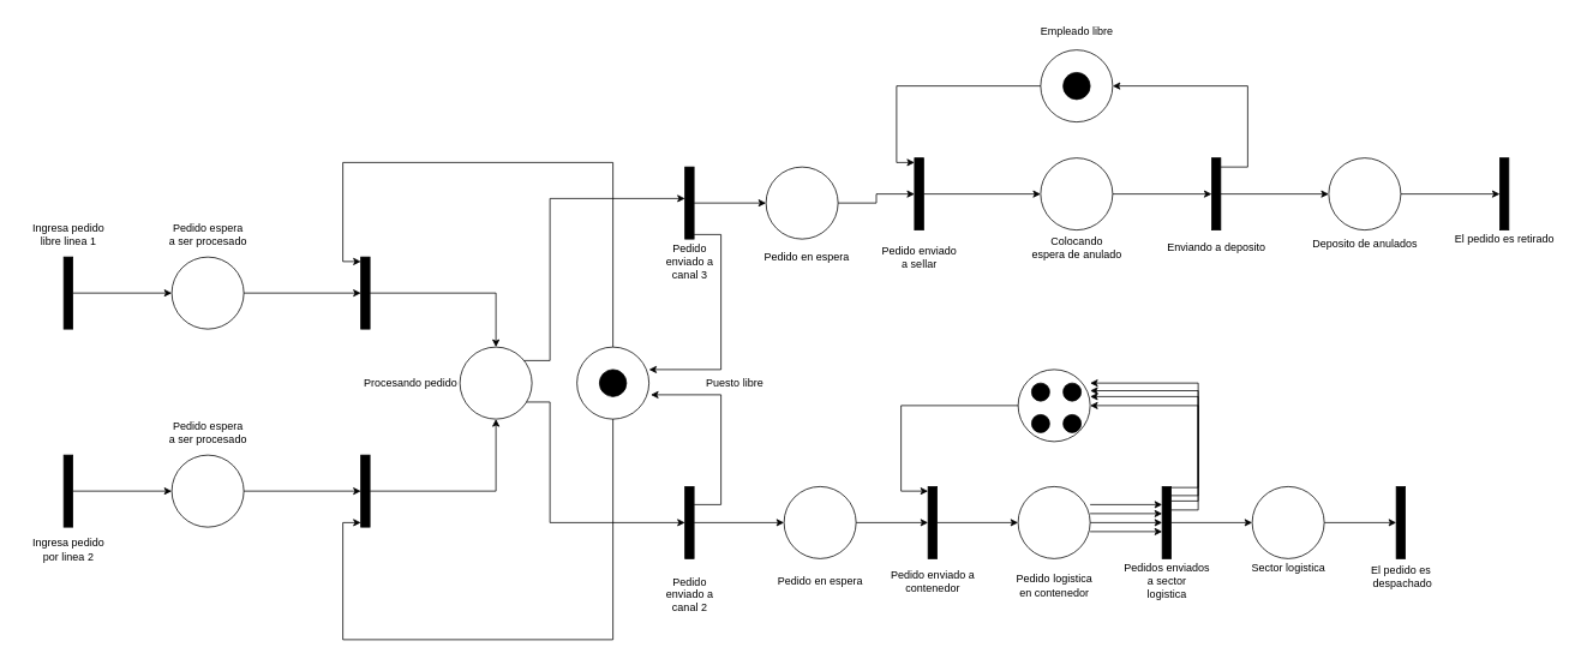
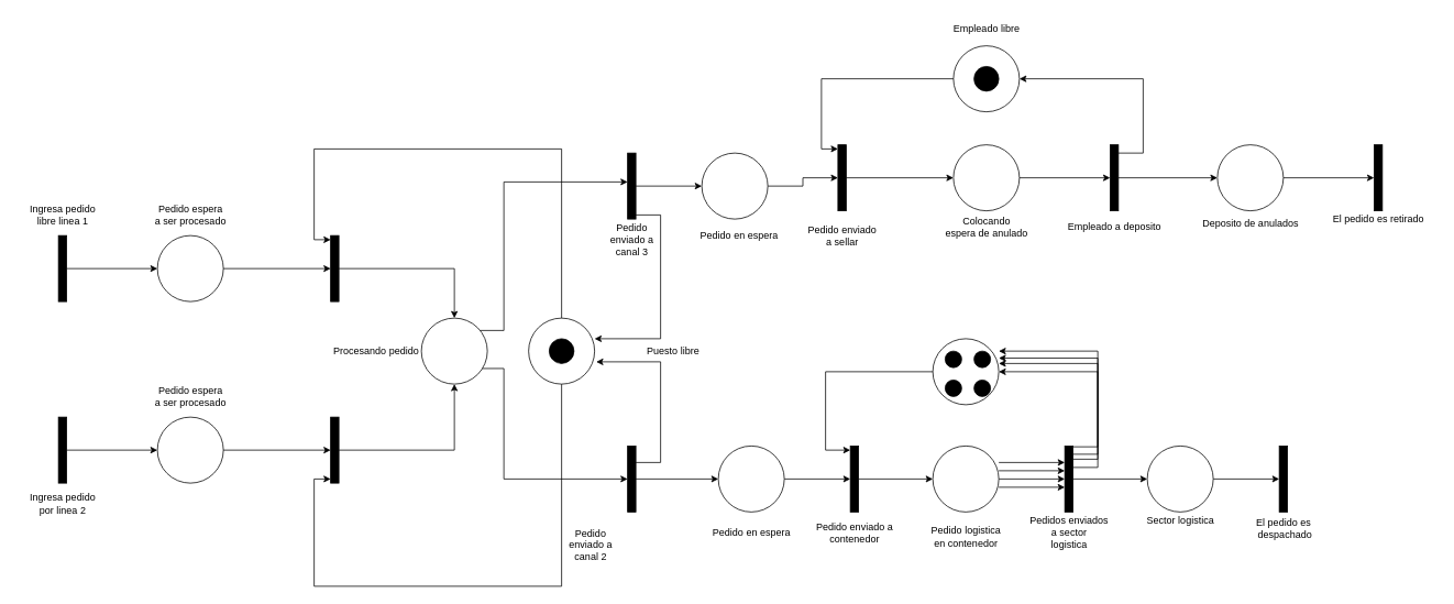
- <mxCell id="46" value="Enviando a deposito" style="text;html=1;align=center;verticalAlign=middle;resizable=0;points=[];autosize=1;strokeColor=none;fillColor=none;" vertex="1" parent="1"><mxGeometry x="1280" y="260" width="140" height="30" as="geometry" /></mxCell>
+ <mxCell id="46" value="Empleado a deposito" style="text;html=1;align=center;verticalAlign=middle;resizable=0;points=[];autosize=1;strokeColor=none;fillColor=none;" vertex="1" parent="1"><mxGeometry x="1280" y="260" width="140" height="30" as="geometry" /></mxCell>
- <mxCell id="81" value="&lt;div&gt;Pedido&lt;/div&gt;&lt;div&gt;enviado a&lt;/div&gt;&lt;div&gt;canal 2&lt;br&gt;&lt;/div&gt;" style="text;html=1;align=center;verticalAlign=middle;resizable=0;points=[];autosize=1;strokeColor=none;fillColor=none;" vertex="1" parent="1"><mxGeometry x="725" y="630" width="80" height="60" as="geometry" /></mxCell>
+ <mxCell id="81" value="&lt;div&gt;Pedido&lt;/div&gt;&lt;div&gt;enviado a&lt;/div&gt;&lt;div&gt;canal 2&lt;br&gt;&lt;/div&gt;" style="text;html=1;align=center;verticalAlign=middle;resizable=0;points=[];autosize=1;strokeColor=none;fillColor=none;" vertex="1" parent="1"><mxGeometry x="675" y="630" width="80" height="60" as="geometry" /></mxCell>
